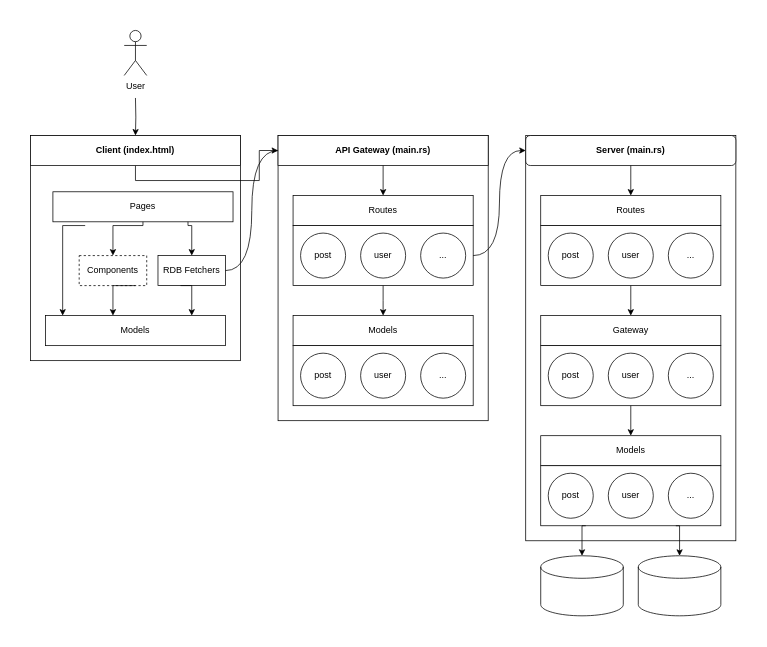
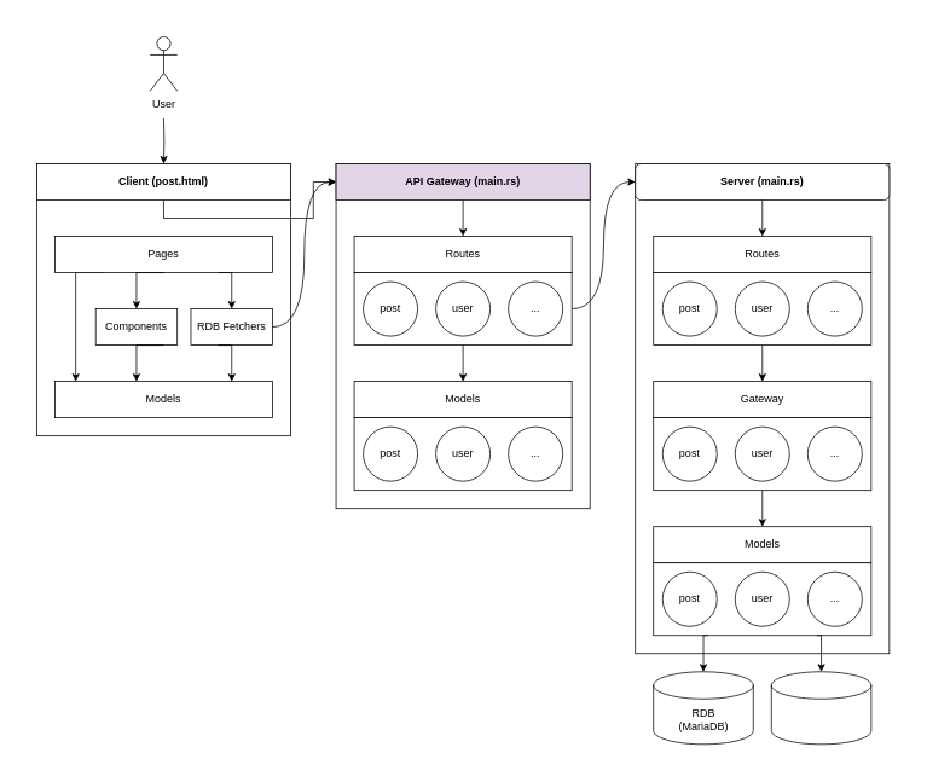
- <mxCell id="10" value="&lt;b&gt;Client (index.html)&lt;/b&gt;" style="rounded=0;whiteSpace=wrap;html=1;" parent="5" vertex="1"><mxGeometry width="280" height="40" as="geometry" /></mxCell>
+ <mxCell id="10" value="&lt;b&gt;Client (post.html)&lt;/b&gt;" style="rounded=0;whiteSpace=wrap;html=1;" parent="5" vertex="1"><mxGeometry width="280" height="40" as="geometry" /></mxCell>
- <mxCell id="47" value="&lt;b&gt;API Gateway (main.rs)&lt;/b&gt;" style="rounded=0;whiteSpace=wrap;html=1;" parent="45" vertex="1"><mxGeometry width="280" height="40" as="geometry" /></mxCell>
+ <mxCell id="47" value="&lt;b&gt;API Gateway (main.rs)&lt;/b&gt;" style="rounded=0;whiteSpace=wrap;html=1;fillColor=#e1d5e7;" parent="45" vertex="1"><mxGeometry width="280" height="40" as="geometry" /></mxCell>
- <mxCell id="60" style="edgeStyle=orthogonalEdgeStyle;curved=1;rounded=0;orthogonalLoop=1;jettySize=auto;html=1;exitX=1;exitY=0.5;exitDx=0;exitDy=0;entryX=0;entryY=0.5;entryDx=0;entryDy=0;endArrow=none;" parent="1" source="13" target="47" edge="1"><mxGeometry relative="1" as="geometry" /></mxCell>
+ <mxCell id="60" style="edgeStyle=orthogonalEdgeStyle;curved=1;rounded=0;orthogonalLoop=1;jettySize=auto;html=1;exitX=1;exitY=0.5;exitDx=0;exitDy=0;entryX=0;entryY=0.5;entryDx=0;entryDy=0;" parent="1" source="13" target="47" edge="1"><mxGeometry relative="1" as="geometry" /></mxCell>
- <mxCell id="8" value="Pages&lt;br&gt;" style="rounded=0;whiteSpace=wrap;html=1;" parent="5" vertex="1"><mxGeometry x="30" y="75" width="240" height="40" as="geometry" /></mxCell>
+ <mxCell id="8" value="Pages&lt;br&gt;" style="rounded=0;whiteSpace=wrap;html=1;" parent="5" vertex="1"><mxGeometry x="20" y="80" width="240" height="40" as="geometry" /></mxCell>
- <mxCell id="11" value="Components" style="rounded=0;whiteSpace=wrap;html=1;dashed=1;" parent="5" vertex="1"><mxGeometry x="65" y="160" width="90" height="40" as="geometry" /></mxCell>
+ <mxCell id="11" value="Components" style="rounded=0;whiteSpace=wrap;html=1;" parent="5" vertex="1"><mxGeometry x="65" y="160" width="90" height="40" as="geometry" /></mxCell>
+ <mxCell id="44" value="RDB (MariaDB)" style="text;html=1;strokeColor=none;fillColor=none;align=center;verticalAlign=middle;whiteSpace=wrap;rounded=0;" parent="19" vertex="1"><mxGeometry x="42.5" y="598" width="65" height="30" as="geometry" /></mxCell>
